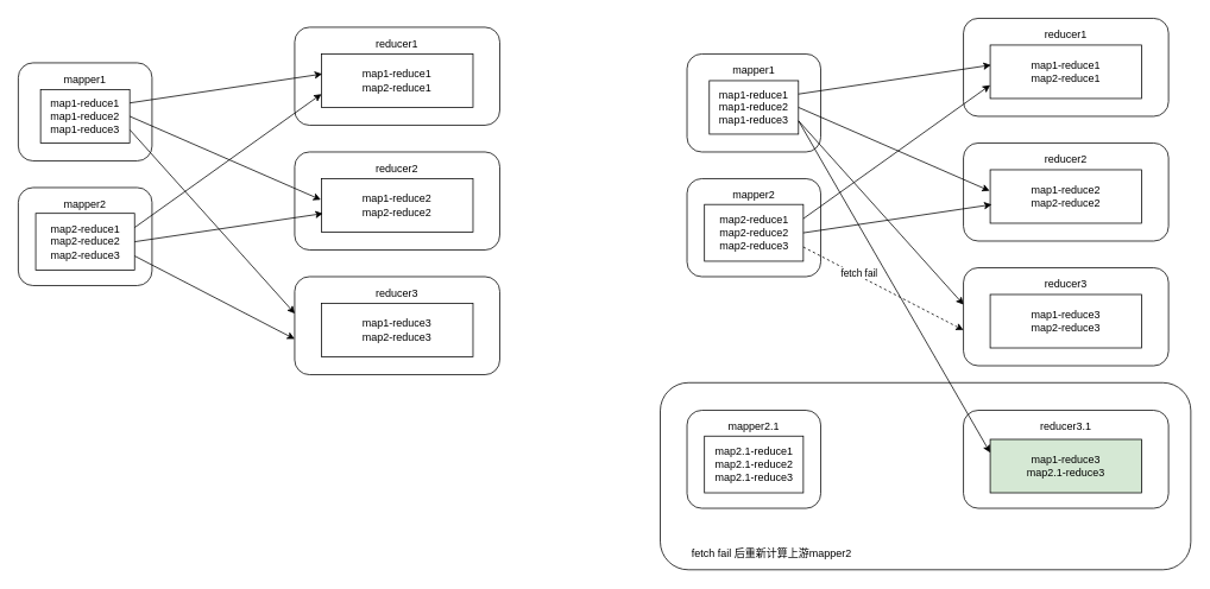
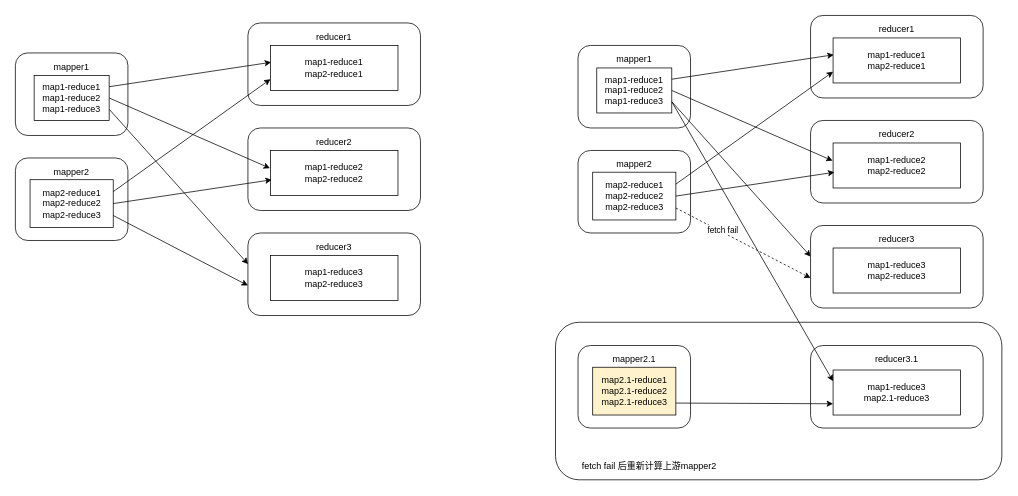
- <mxCell id="40" value="map2.1-reduce1&lt;div&gt;map2.1-reduce2&lt;br&gt;&lt;/div&gt;&lt;div&gt;map2.1-reduce3&lt;/div&gt;" style="rounded=0;whiteSpace=wrap;html=1;" parent="38" vertex="1"><mxGeometry x="19.565" y="28.947" width="110.87" height="63.684" as="geometry" /></mxCell>
+ <mxCell id="40" value="map2.1-reduce1&lt;div&gt;map2.1-reduce2&lt;br&gt;&lt;/div&gt;&lt;div&gt;map2.1-reduce3&lt;/div&gt;" style="rounded=0;whiteSpace=wrap;html=1;fillColor=#fff2cc;" parent="38" vertex="1"><mxGeometry x="19.565" y="28.947" width="110.87" height="63.684" as="geometry" /></mxCell>
- <mxCell id="42" value="map1-reduce3&lt;div&gt;map2.1-reduce3&lt;/div&gt;" style="rounded=0;whiteSpace=wrap;html=1;fillColor=#d5e8d4;" parent="1" vertex="1"><mxGeometry x="1110" y="492.63" width="170" height="60" as="geometry" /></mxCell>
+ <mxCell id="42" value="map1-reduce3&lt;div&gt;map2.1-reduce3&lt;/div&gt;" style="rounded=0;whiteSpace=wrap;html=1;" parent="1" vertex="1"><mxGeometry x="1110" y="492.63" width="170" height="60" as="geometry" /></mxCell>
+ <mxCell id="43" style="rounded=0;orthogonalLoop=1;jettySize=auto;html=1;exitX=1;exitY=0.75;exitDx=0;exitDy=0;entryX=0;entryY=0.75;entryDx=0;entryDy=0;" parent="1" source="40" target="42" edge="1"><mxGeometry relative="1" as="geometry" /></mxCell>
